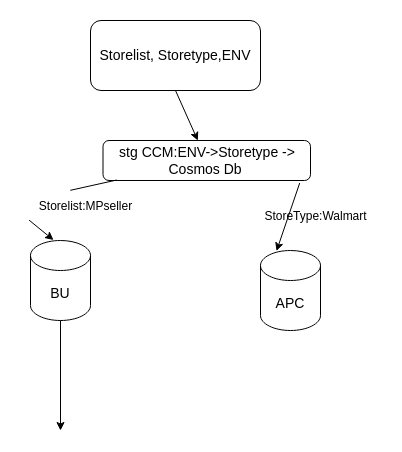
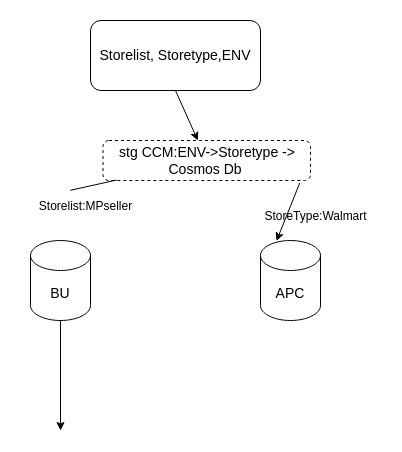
- <mxCell id="5" value="stg CCM:ENV-&amp;gt;Storetype -&amp;gt; Cosmos Db&amp;nbsp;" style="rounded=1;whiteSpace=wrap;html=1;fontSize=14;" vertex="1" parent="1"><mxGeometry x="102.5" y="140" width="207.5" height="40" as="geometry" /></mxCell>
+ <mxCell id="5" value="stg CCM:ENV-&amp;gt;Storetype -&amp;gt; Cosmos Db&amp;nbsp;" style="rounded=1;whiteSpace=wrap;html=1;fontSize=14;dashed=1;" vertex="1" parent="1"><mxGeometry x="102.5" y="140" width="207.5" height="40" as="geometry" /></mxCell>
- <mxCell id="6" value="" style="endArrow=classic;html=1;rounded=0;fontSize=14;exitX=0.066;exitY=0.988;exitDx=0;exitDy=0;exitPerimeter=0;entryX=0.383;entryY=-0.006;entryDx=0;entryDy=0;entryPerimeter=0;startArrow=none;" edge="1" parent="1" source="9" target="3"><mxGeometry width="50" height="50" relative="1" as="geometry"><mxPoint x="102.5" y="250" as="sourcePoint" /><mxPoint x="50" y="180" as="targetPoint" /></mxGeometry></mxCell>
- <mxCell id="4" value="APC" style="shape=cylinder3;whiteSpace=wrap;html=1;boundedLbl=1;backgroundOutline=1;size=15;fontSize=14;" vertex="1" parent="1"><mxGeometry x="260" y="250" width="60" height="80" as="geometry" /></mxCell>
+ <mxCell id="4" value="APC" style="shape=cylinder3;whiteSpace=wrap;html=1;boundedLbl=1;backgroundOutline=1;size=15;fontSize=14;" vertex="1" parent="1"><mxGeometry x="260" y="240" width="60" height="80" as="geometry" /></mxCell>
